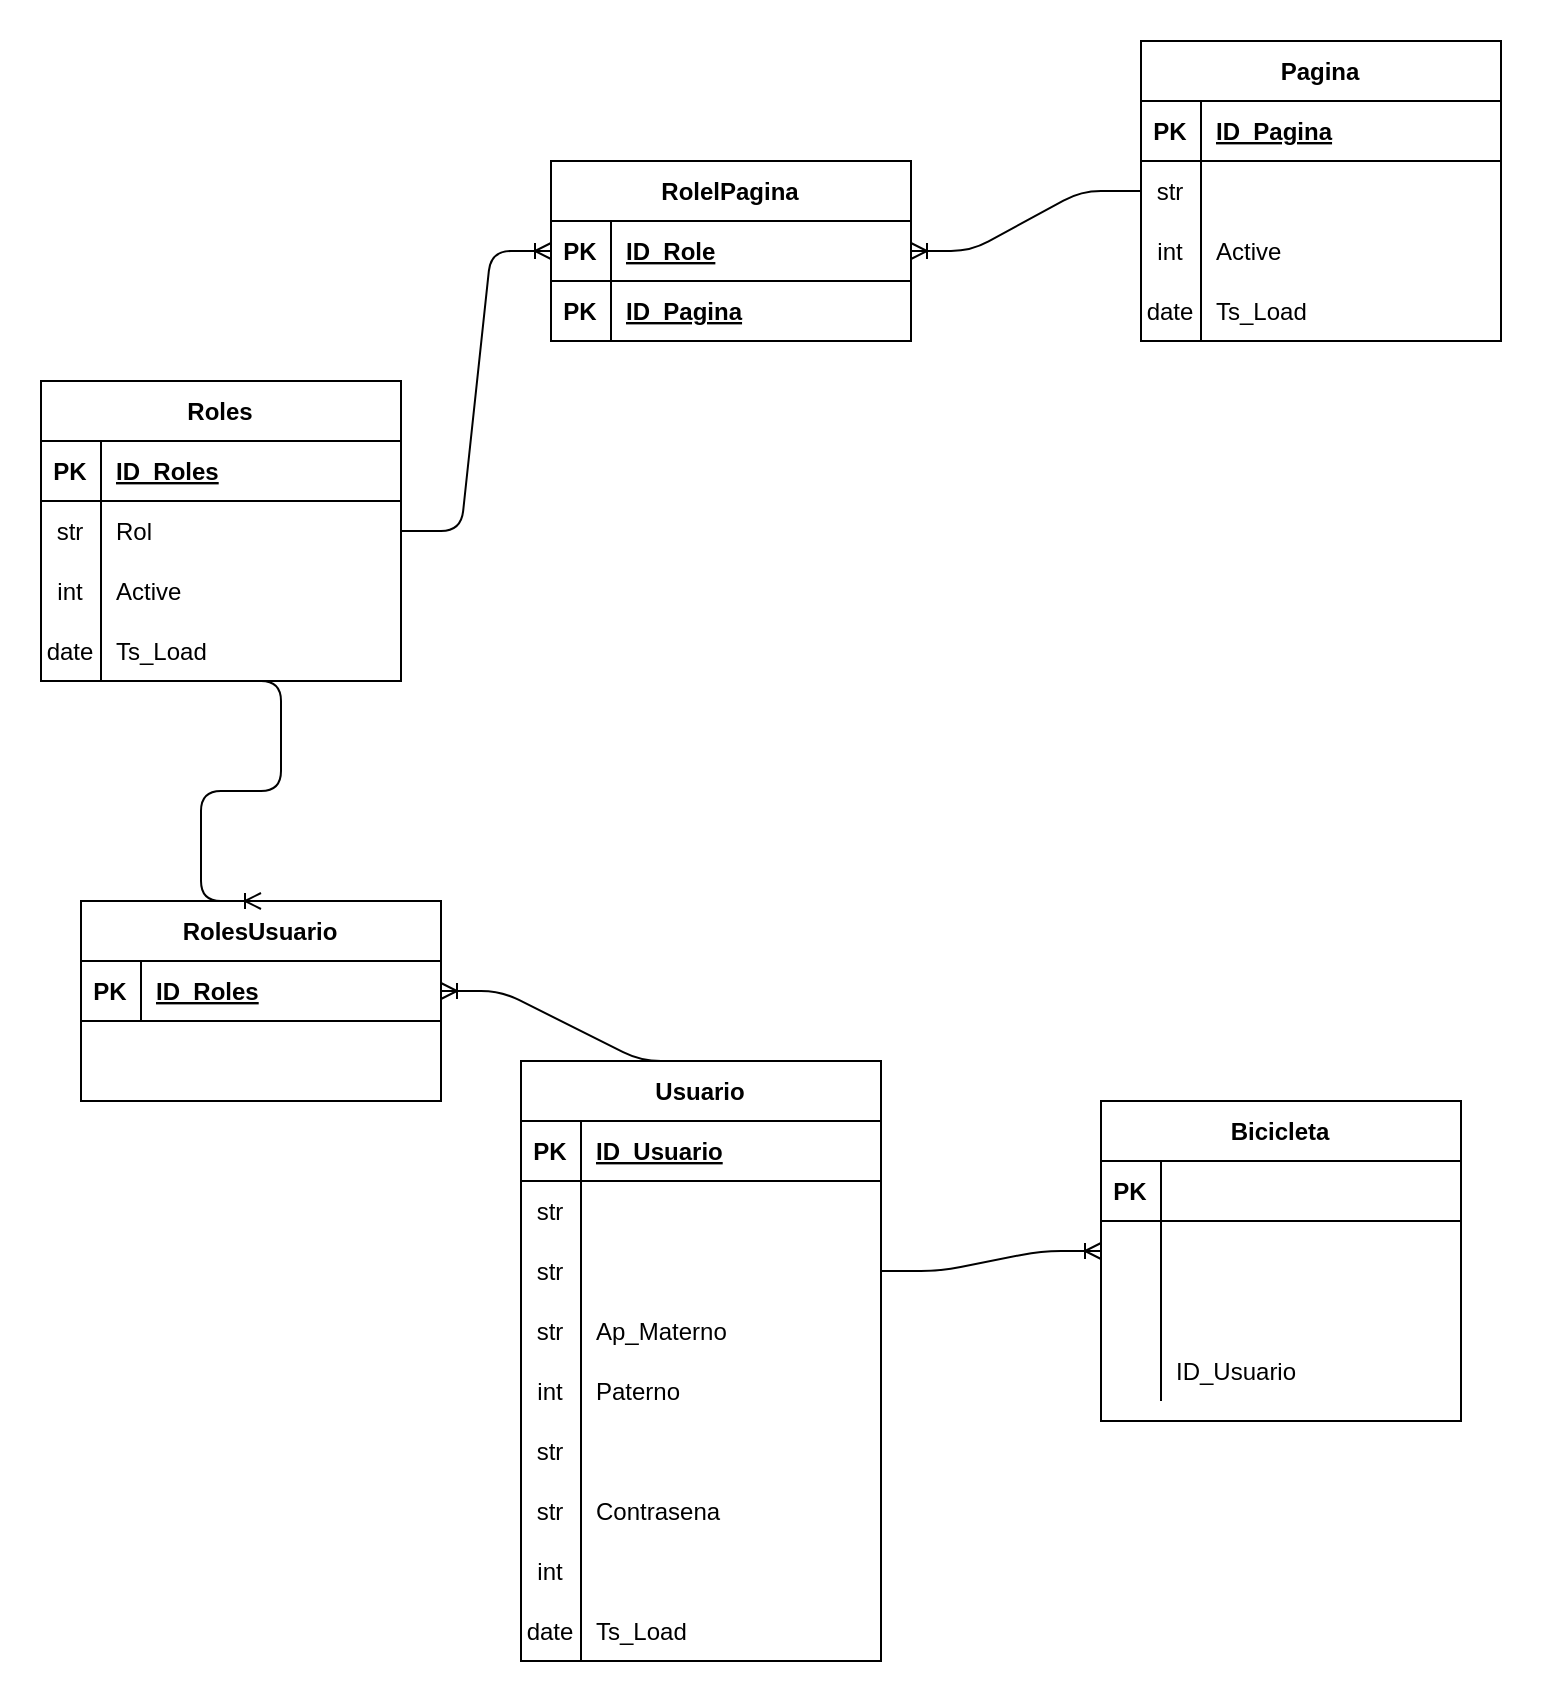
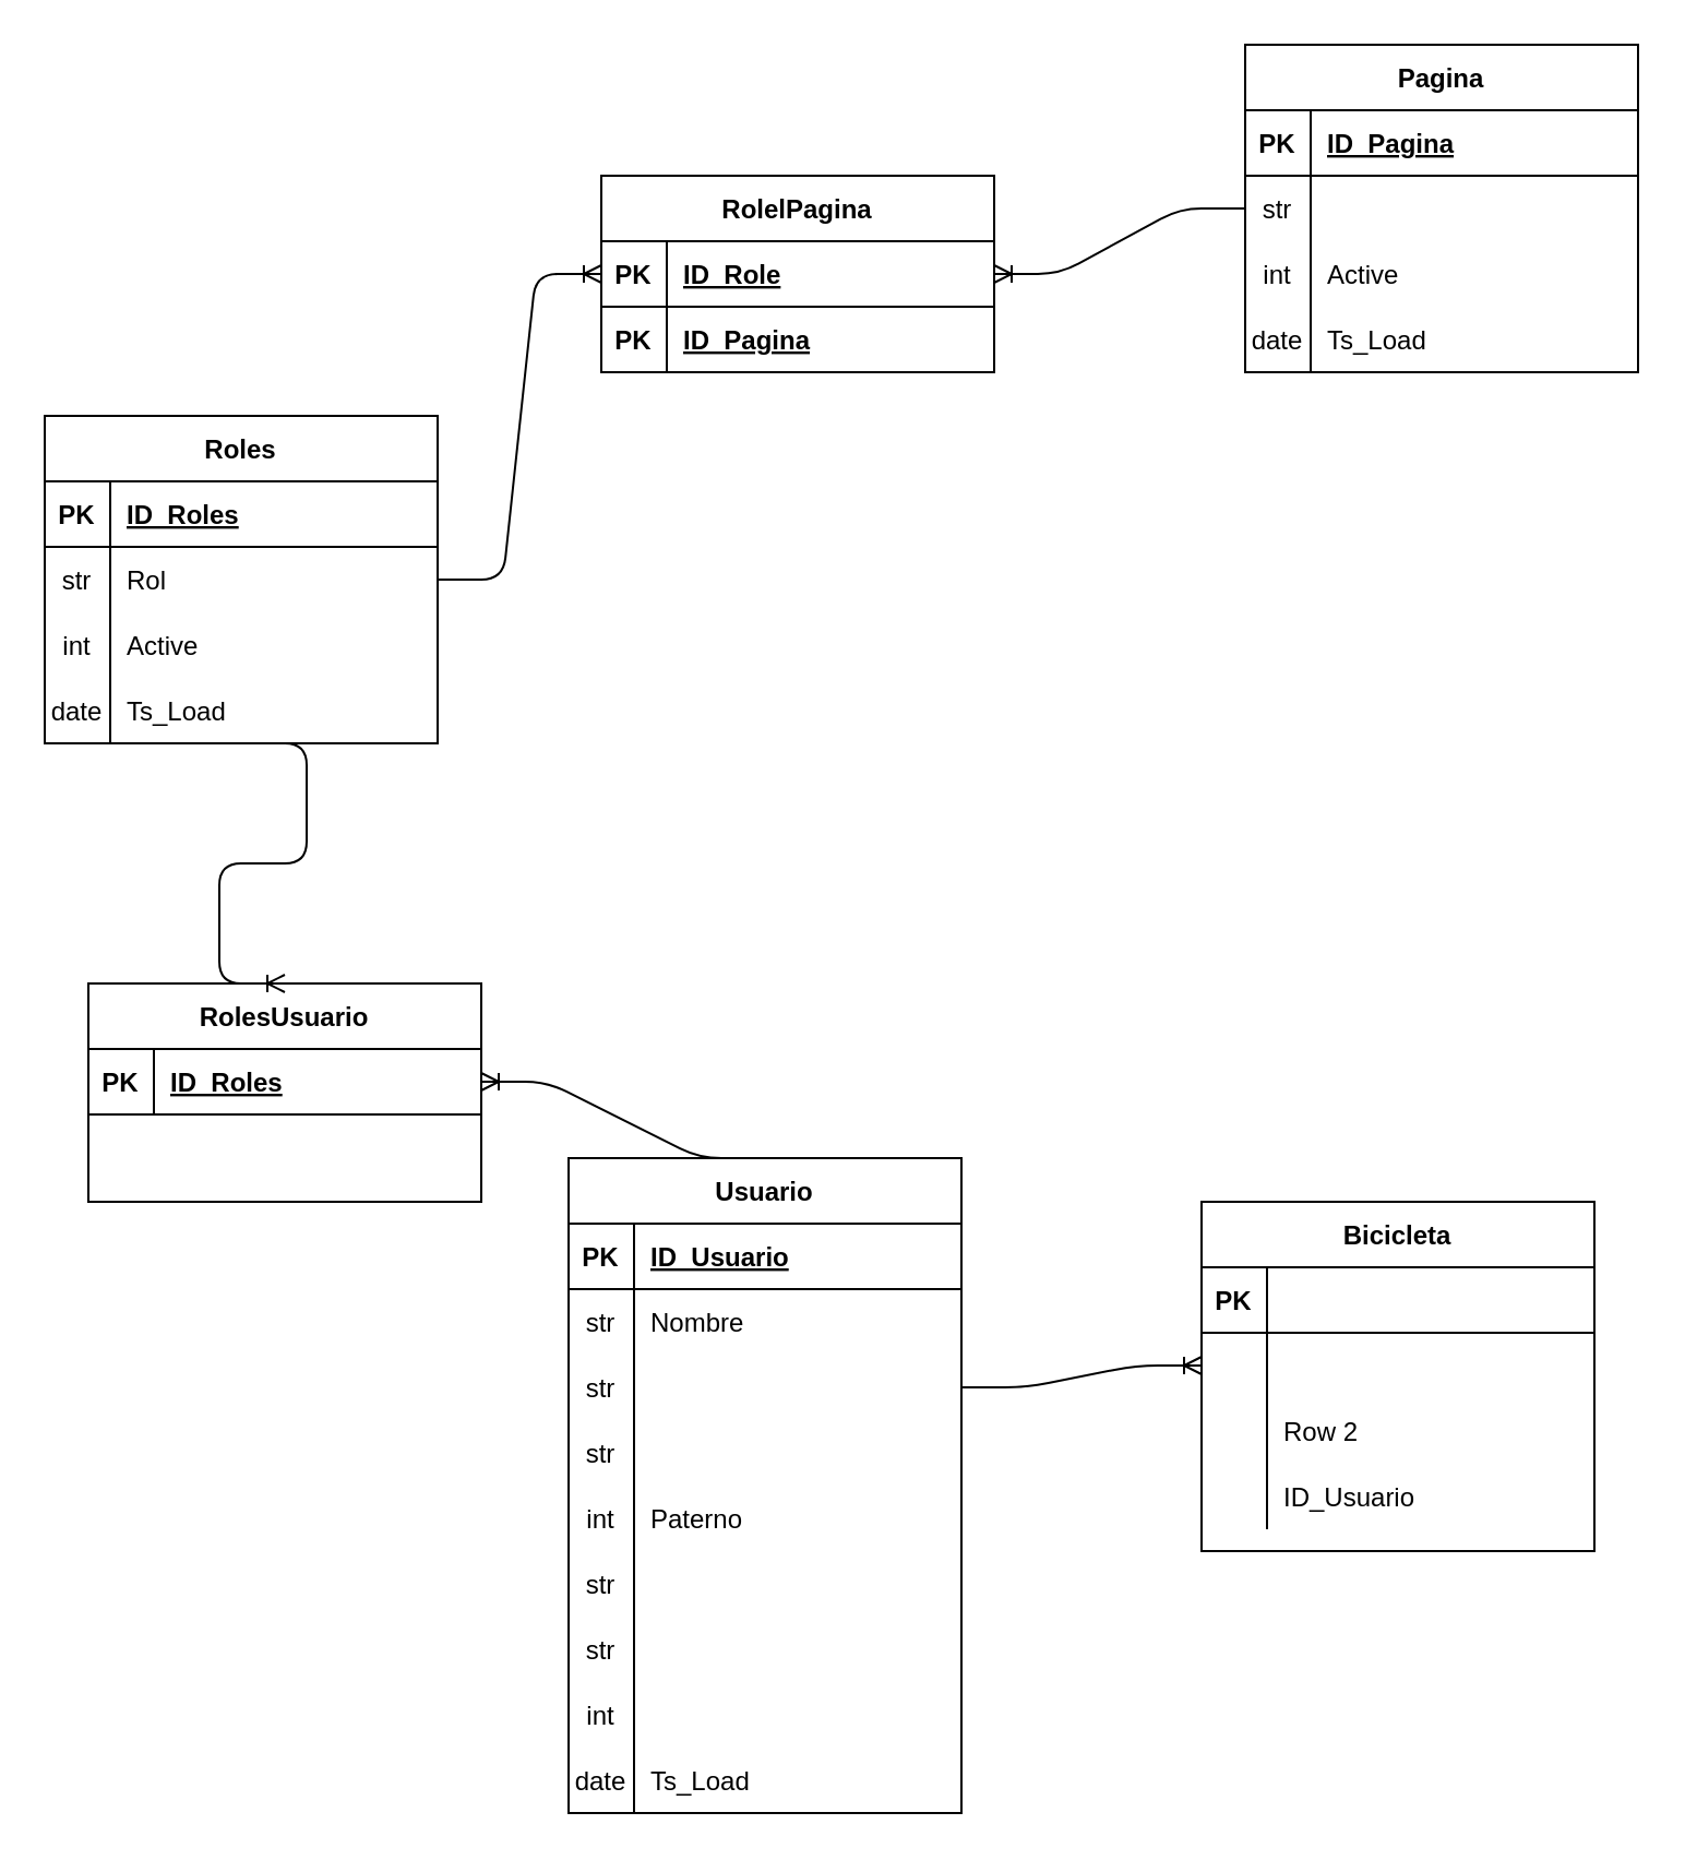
+ <mxCell id="42" value="Nombre" style="shape=partialRectangle;connectable=0;fillColor=none;top=0;left=0;bottom=0;right=0;align=left;spacingLeft=6;overflow=hidden;" parent="40" vertex="1"><mxGeometry x="30" width="150" height="30" as="geometry" /></mxCell>
+ <mxCell id="68" value="Row 2" style="shape=partialRectangle;connectable=0;fillColor=none;top=0;left=0;bottom=0;right=0;align=left;spacingLeft=6;overflow=hidden;" parent="66" vertex="1"><mxGeometry x="30" width="150" height="30" as="geometry" /></mxCell>
- <mxCell id="47" value="Ap_Materno" style="shape=partialRectangle;connectable=0;fillColor=none;top=0;left=0;bottom=0;right=0;align=left;spacingLeft=6;overflow=hidden;" parent="45" vertex="1"><mxGeometry x="30" width="150" height="30" as="geometry" /></mxCell>
- <mxCell id="55" value="Contrasena" style="shape=partialRectangle;connectable=0;fillColor=none;top=0;left=0;bottom=0;right=0;align=left;spacingLeft=6;overflow=hidden;" parent="53" vertex="1"><mxGeometry x="30" width="150" height="30" as="geometry" /></mxCell>
